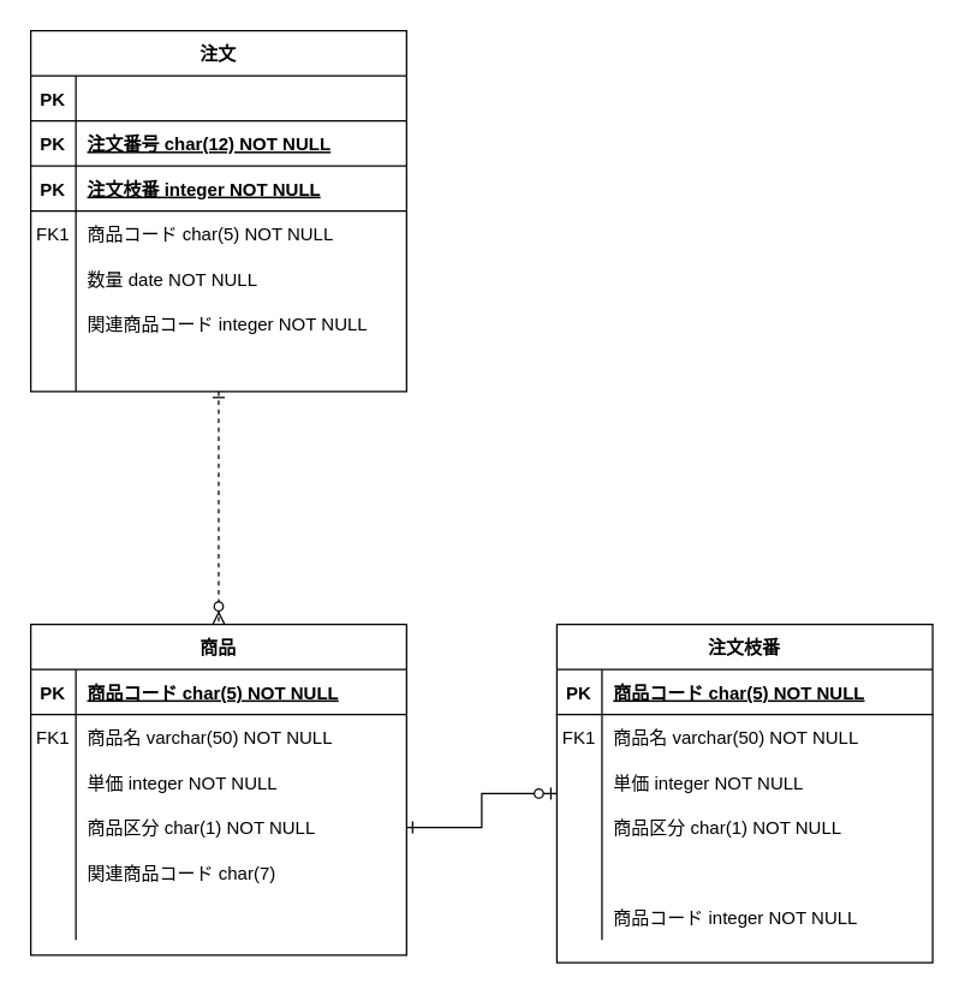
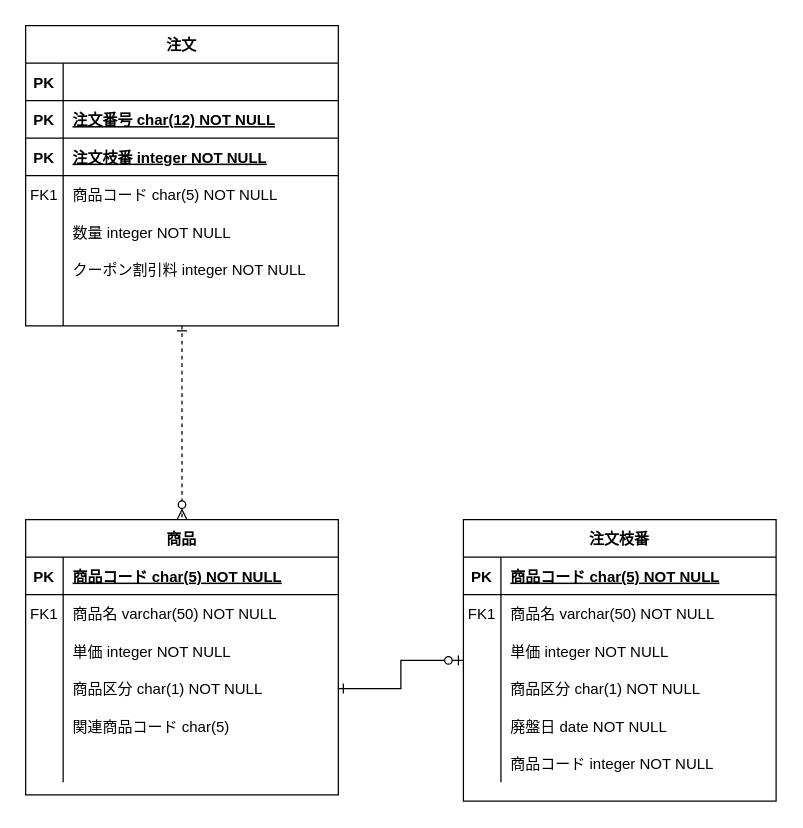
- <mxCell id="57" value="数量 date NOT NULL" style="shape=partialRectangle;overflow=hidden;connectable=0;fillColor=none;top=0;left=0;bottom=0;right=0;align=left;spacingLeft=6;" parent="55" vertex="1"><mxGeometry x="30" width="220" height="30" as="geometry" /></mxCell>
+ <mxCell id="57" value="数量 integer NOT NULL" style="shape=partialRectangle;overflow=hidden;connectable=0;fillColor=none;top=0;left=0;bottom=0;right=0;align=left;spacingLeft=6;" parent="55" vertex="1"><mxGeometry x="30" width="220" height="30" as="geometry" /></mxCell>
- <mxCell id="60" value="関連商品コード integer NOT NULL" style="shape=partialRectangle;overflow=hidden;connectable=0;fillColor=none;top=0;left=0;bottom=0;right=0;align=left;spacingLeft=6;" parent="58" vertex="1"><mxGeometry x="30" width="220" height="30" as="geometry" /></mxCell>
+ <mxCell id="60" value="クーポン割引料 integer NOT NULL" style="shape=partialRectangle;overflow=hidden;connectable=0;fillColor=none;top=0;left=0;bottom=0;right=0;align=left;spacingLeft=6;" parent="58" vertex="1"><mxGeometry x="30" width="220" height="30" as="geometry" /></mxCell>
- <mxCell id="19" value="関連商品コード char(7)" style="shape=partialRectangle;overflow=hidden;connectable=0;fillColor=none;top=0;left=0;bottom=0;right=0;align=left;spacingLeft=6;" parent="17" vertex="1"><mxGeometry x="30" width="220" height="30" as="geometry" /></mxCell>
+ <mxCell id="19" value="関連商品コード char(5)" style="shape=partialRectangle;overflow=hidden;connectable=0;fillColor=none;top=0;left=0;bottom=0;right=0;align=left;spacingLeft=6;" parent="17" vertex="1"><mxGeometry x="30" width="220" height="30" as="geometry" /></mxCell>
+ <mxCell id="39" value="廃盤日 date NOT NULL" style="shape=partialRectangle;overflow=hidden;connectable=0;fillColor=none;top=0;left=0;bottom=0;right=0;align=left;spacingLeft=6;" parent="37" vertex="1"><mxGeometry x="30" width="220" height="30" as="geometry" /></mxCell>
